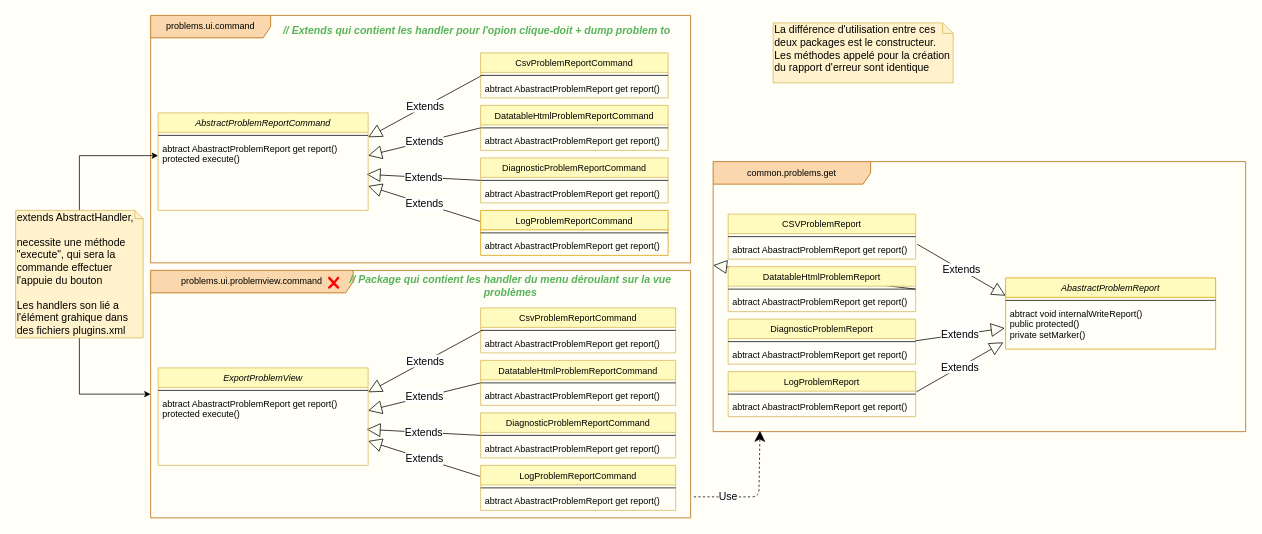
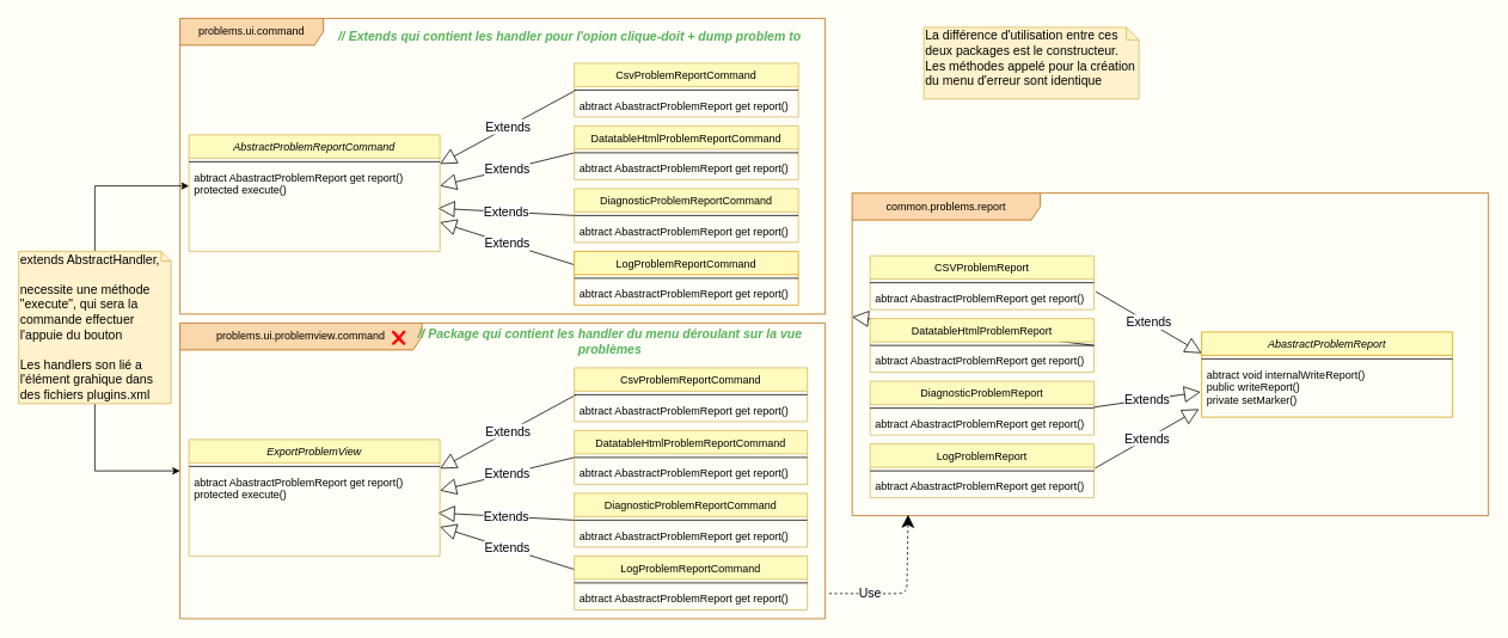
- <mxCell id="23" value="La différence d'utilisation entre ces deux packages est le constructeur.&amp;nbsp;&lt;br&gt;Les méthodes appelé pour la création du rapport d'erreur sont identique" style="shape=note;whiteSpace=wrap;html=1;size=14;verticalAlign=top;align=left;spacingTop=-6;fontSize=14;fillColor=#fff2cc;strokeColor=#d6b656;" vertex="1" parent="1"><mxGeometry x="1030" y="30" width="240" height="80" as="geometry" /></mxCell>
+ <mxCell id="23" value="La différence d'utilisation entre ces deux packages est le constructeur.&amp;nbsp;&lt;br&gt;Les méthodes appelé pour la création du menu d'erreur sont identique" style="shape=note;whiteSpace=wrap;html=1;size=14;verticalAlign=top;align=left;spacingTop=-6;fontSize=14;fillColor=#fff2cc;strokeColor=#d6b656;" vertex="1" parent="1"><mxGeometry x="1030" y="30" width="240" height="80" as="geometry" /></mxCell>
- <mxCell id="17" value="common.problems.get" style="shape=umlFrame;whiteSpace=wrap;html=1;width=210;height=30;fillColor=#fad7ac;strokeColor=#b46504;" vertex="1" parent="1"><mxGeometry x="950" y="215" width="710" height="360" as="geometry" /></mxCell>
+ <mxCell id="17" value="common.problems.report" style="shape=umlFrame;whiteSpace=wrap;html=1;width=210;height=30;fillColor=#fad7ac;strokeColor=#b46504;" vertex="1" parent="1"><mxGeometry x="950" y="215" width="710" height="360" as="geometry" /></mxCell>
- <mxCell id="80" value="abtract void internalWriteReport()&#10;public protected()&#10;private setMarker()" style="text;align=left;verticalAlign=top;spacingLeft=4;spacingRight=4;overflow=hidden;rotatable=0;points=[[0,0.5],[1,0.5]];portConstraint=eastwest;" vertex="1" parent="78"><mxGeometry y="34" width="280" height="46" as="geometry" /></mxCell>
+ <mxCell id="80" value="abtract void internalWriteReport()&#10;public writeReport()&#10;private setMarker()" style="text;align=left;verticalAlign=top;spacingLeft=4;spacingRight=4;overflow=hidden;rotatable=0;points=[[0,0.5],[1,0.5]];portConstraint=eastwest;" vertex="1" parent="78"><mxGeometry y="34" width="280" height="46" as="geometry" /></mxCell>
